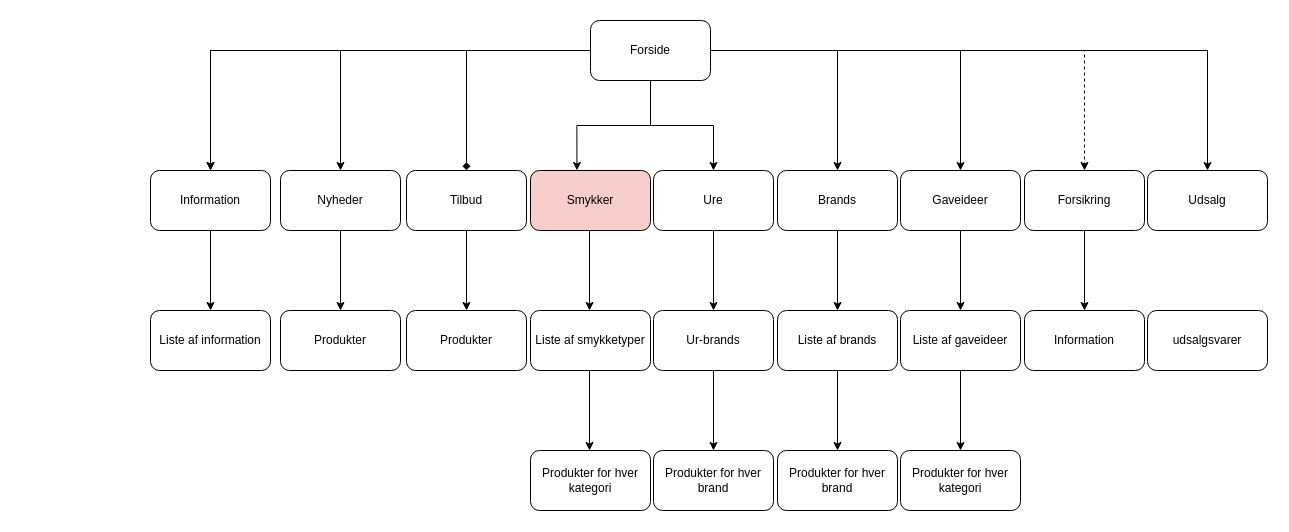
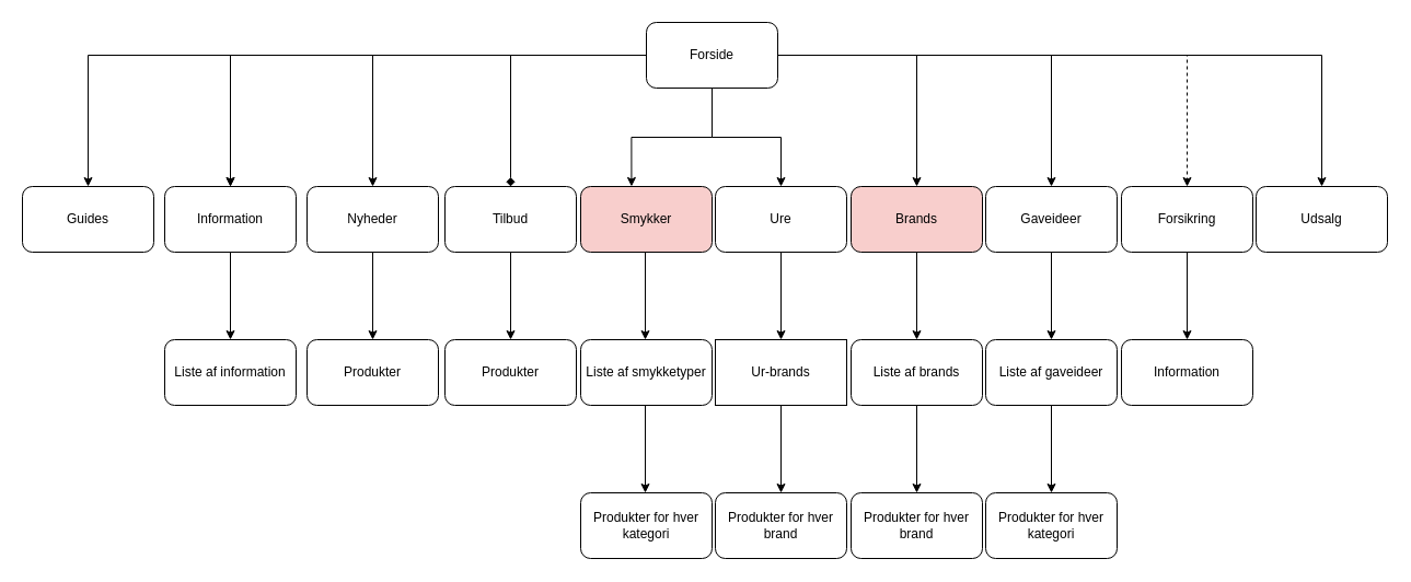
+ <mxCell id="4" value="" style="edgeStyle=orthogonalEdgeStyle;rounded=0;orthogonalLoop=1;jettySize=auto;html=1;" edge="1" parent="1" source="12" target="15"><mxGeometry relative="1" as="geometry" /></mxCell>
+ <mxCell id="15" value="Guides" style="whiteSpace=wrap;html=1;rounded=1;" vertex="1" parent="1"><mxGeometry x="20" y="170" width="120" height="60" as="geometry" /></mxCell>
- <mxCell id="30" value="Brands" style="whiteSpace=wrap;html=1;rounded=1;" vertex="1" parent="1"><mxGeometry x="777" y="170" width="120" height="60" as="geometry" /></mxCell>
+ <mxCell id="30" value="Brands" style="whiteSpace=wrap;html=1;rounded=1;fillColor=#f8cecc;" vertex="1" parent="1"><mxGeometry x="777" y="170" width="120" height="60" as="geometry" /></mxCell>
- <mxCell id="28" value="Ur-brands" style="whiteSpace=wrap;html=1;rounded=1;" vertex="1" parent="1"><mxGeometry x="653" y="310" width="120" height="60" as="geometry" /></mxCell>
+ <mxCell id="28" value="Ur-brands" style="whiteSpace=wrap;html=1;rounded=0;" vertex="1" parent="1"><mxGeometry x="653" y="310" width="120" height="60" as="geometry" /></mxCell>
- <mxCell id="40" value="udsalgsvarer" style="whiteSpace=wrap;html=1;rounded=1;" vertex="1" parent="1"><mxGeometry x="1147" y="310" width="120" height="60" as="geometry" /></mxCell>
